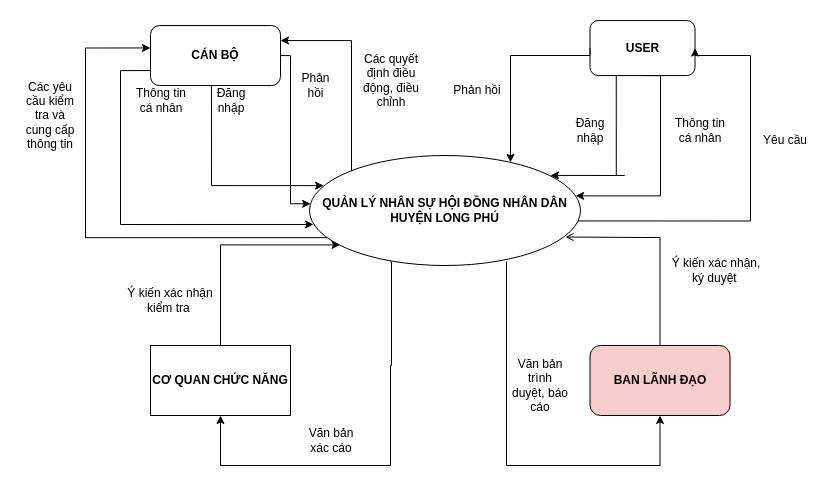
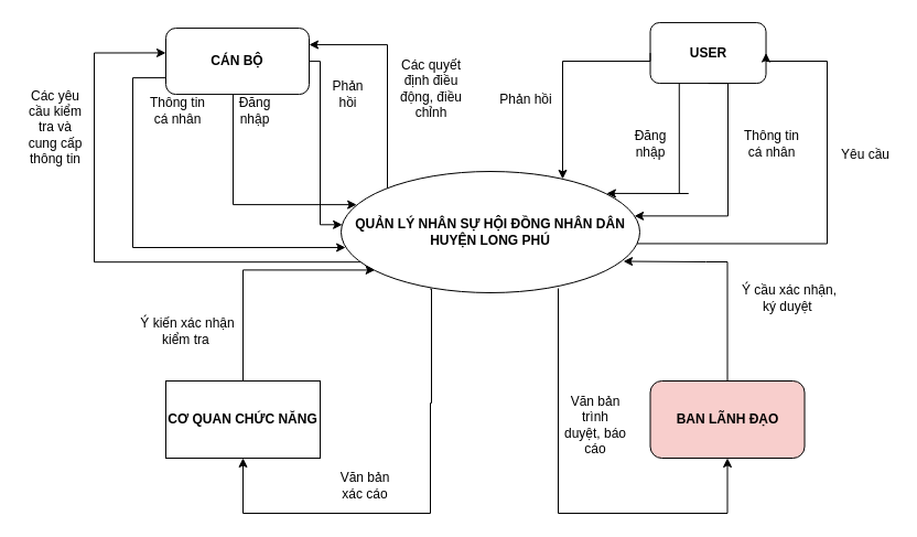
- <mxCell id="28" value="" style="endArrow=open;html=1;rounded=0;entryX=0.945;entryY=0.741;entryDx=0;entryDy=0;entryPerimeter=0;exitX=0.5;exitY=0;exitDx=0;exitDy=0;edgeStyle=orthogonalEdgeStyle;" edge="1" parent="1" source="24" target="2"><mxGeometry width="50" height="50" relative="1" as="geometry"><mxPoint x="400" y="285" as="sourcePoint" /><mxPoint x="450" y="235" as="targetPoint" /><Array as="points"><mxPoint x="660" y="237" /><mxPoint x="640" y="237" /></Array></mxGeometry></mxCell>
+ <mxCell id="28" value="" style="endArrow=classic;html=1;rounded=0;entryX=0.945;entryY=0.741;entryDx=0;entryDy=0;entryPerimeter=0;exitX=0.5;exitY=0;exitDx=0;exitDy=0;edgeStyle=orthogonalEdgeStyle;" edge="1" parent="1" source="24" target="2"><mxGeometry width="50" height="50" relative="1" as="geometry"><mxPoint x="400" y="285" as="sourcePoint" /><mxPoint x="450" y="235" as="targetPoint" /><Array as="points"><mxPoint x="660" y="237" /><mxPoint x="640" y="237" /></Array></mxGeometry></mxCell>
- <mxCell id="25" value="Ý kiến xác nhận, ký duyệt&amp;nbsp;" style="text;html=1;align=center;verticalAlign=middle;whiteSpace=wrap;rounded=0;" vertex="1" parent="1"><mxGeometry x="665.52" y="245" width="100" height="50" as="geometry" /></mxCell>
+ <mxCell id="25" value="Ý cầu xác nhận, ký duyệt&amp;nbsp;" style="text;html=1;align=center;verticalAlign=middle;whiteSpace=wrap;rounded=0;" vertex="1" parent="1"><mxGeometry x="665.52" y="245" width="100" height="50" as="geometry" /></mxCell>
